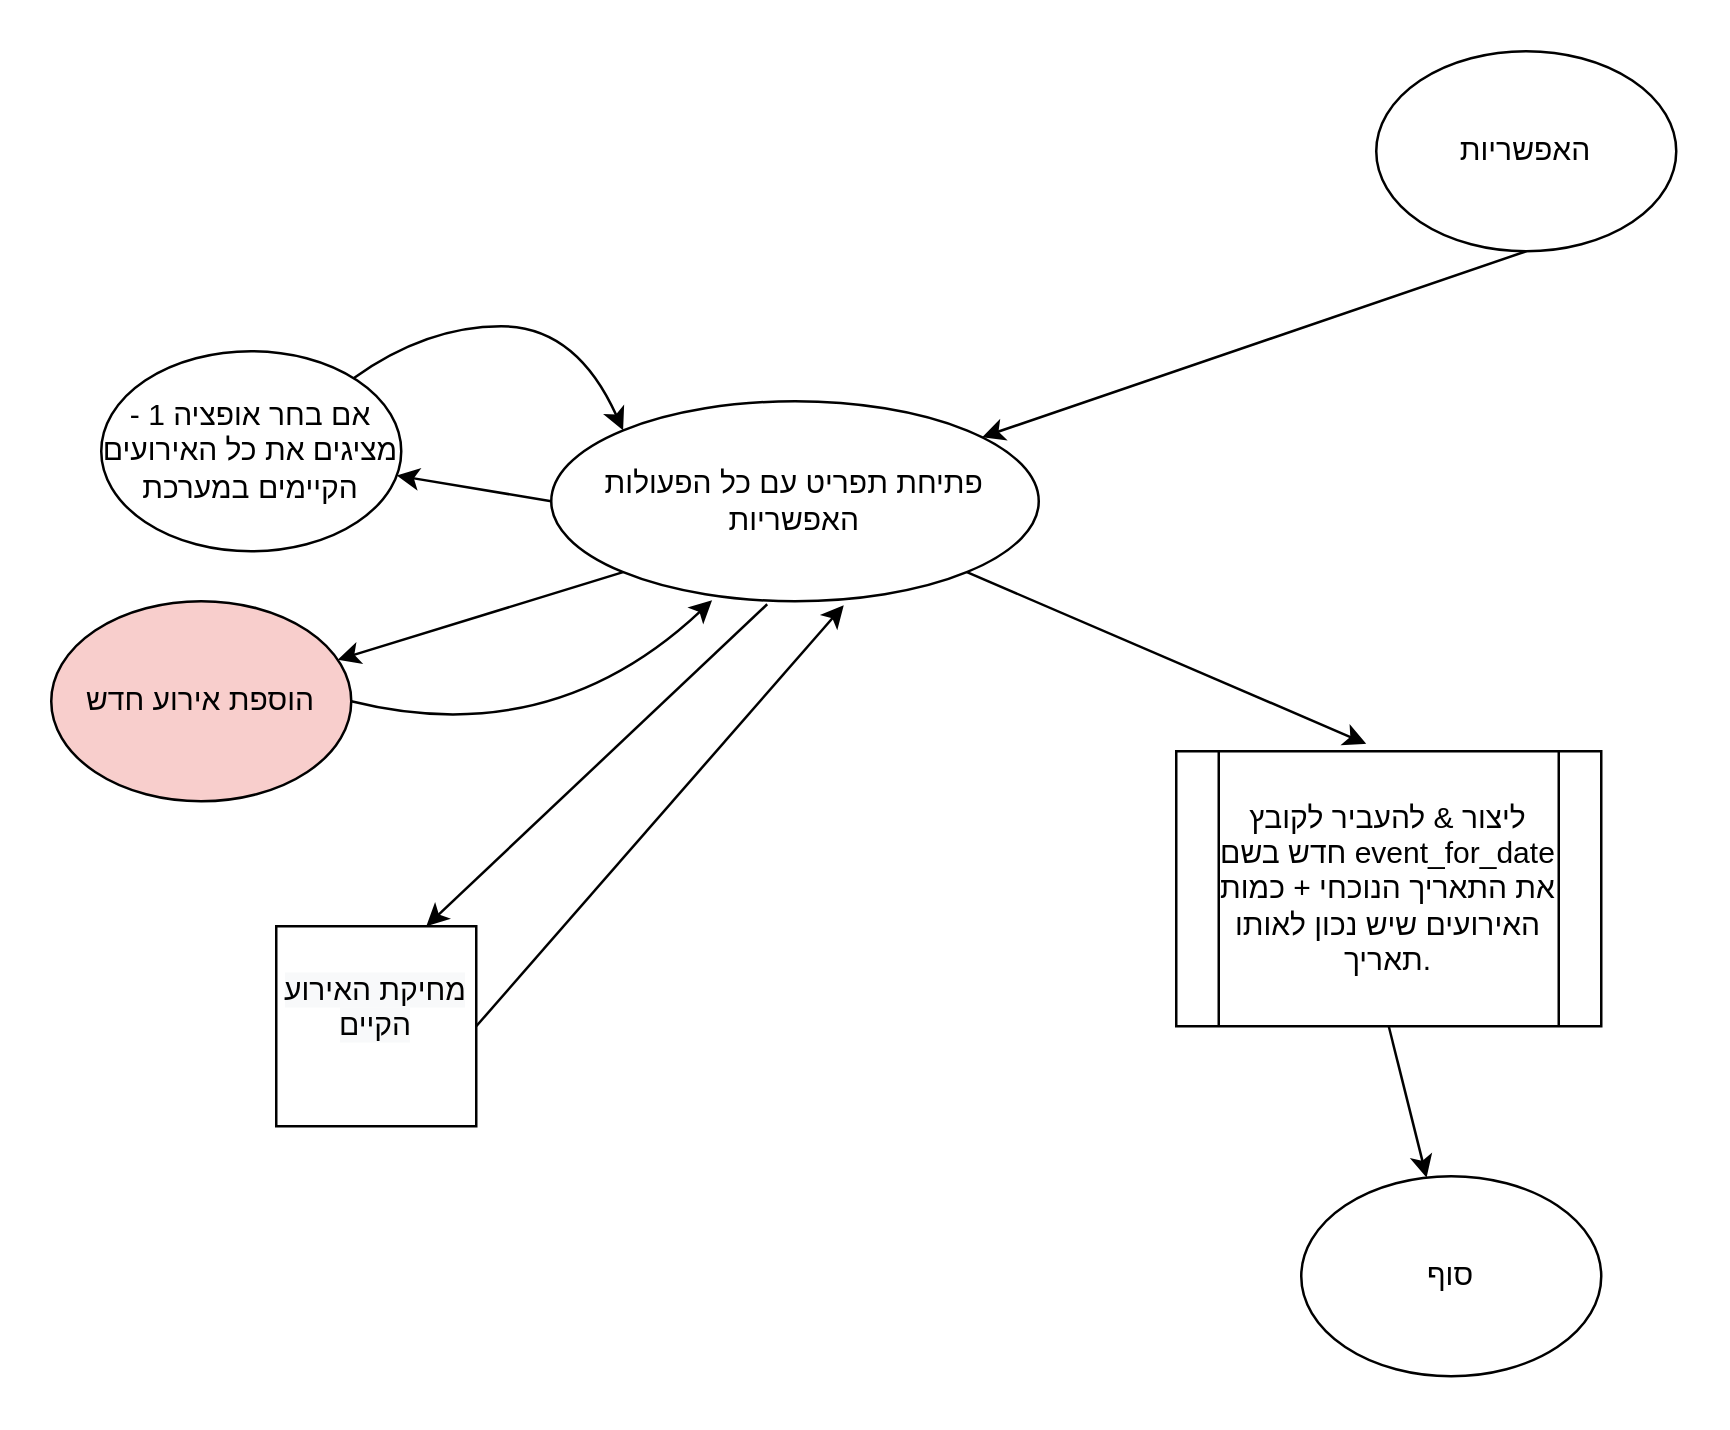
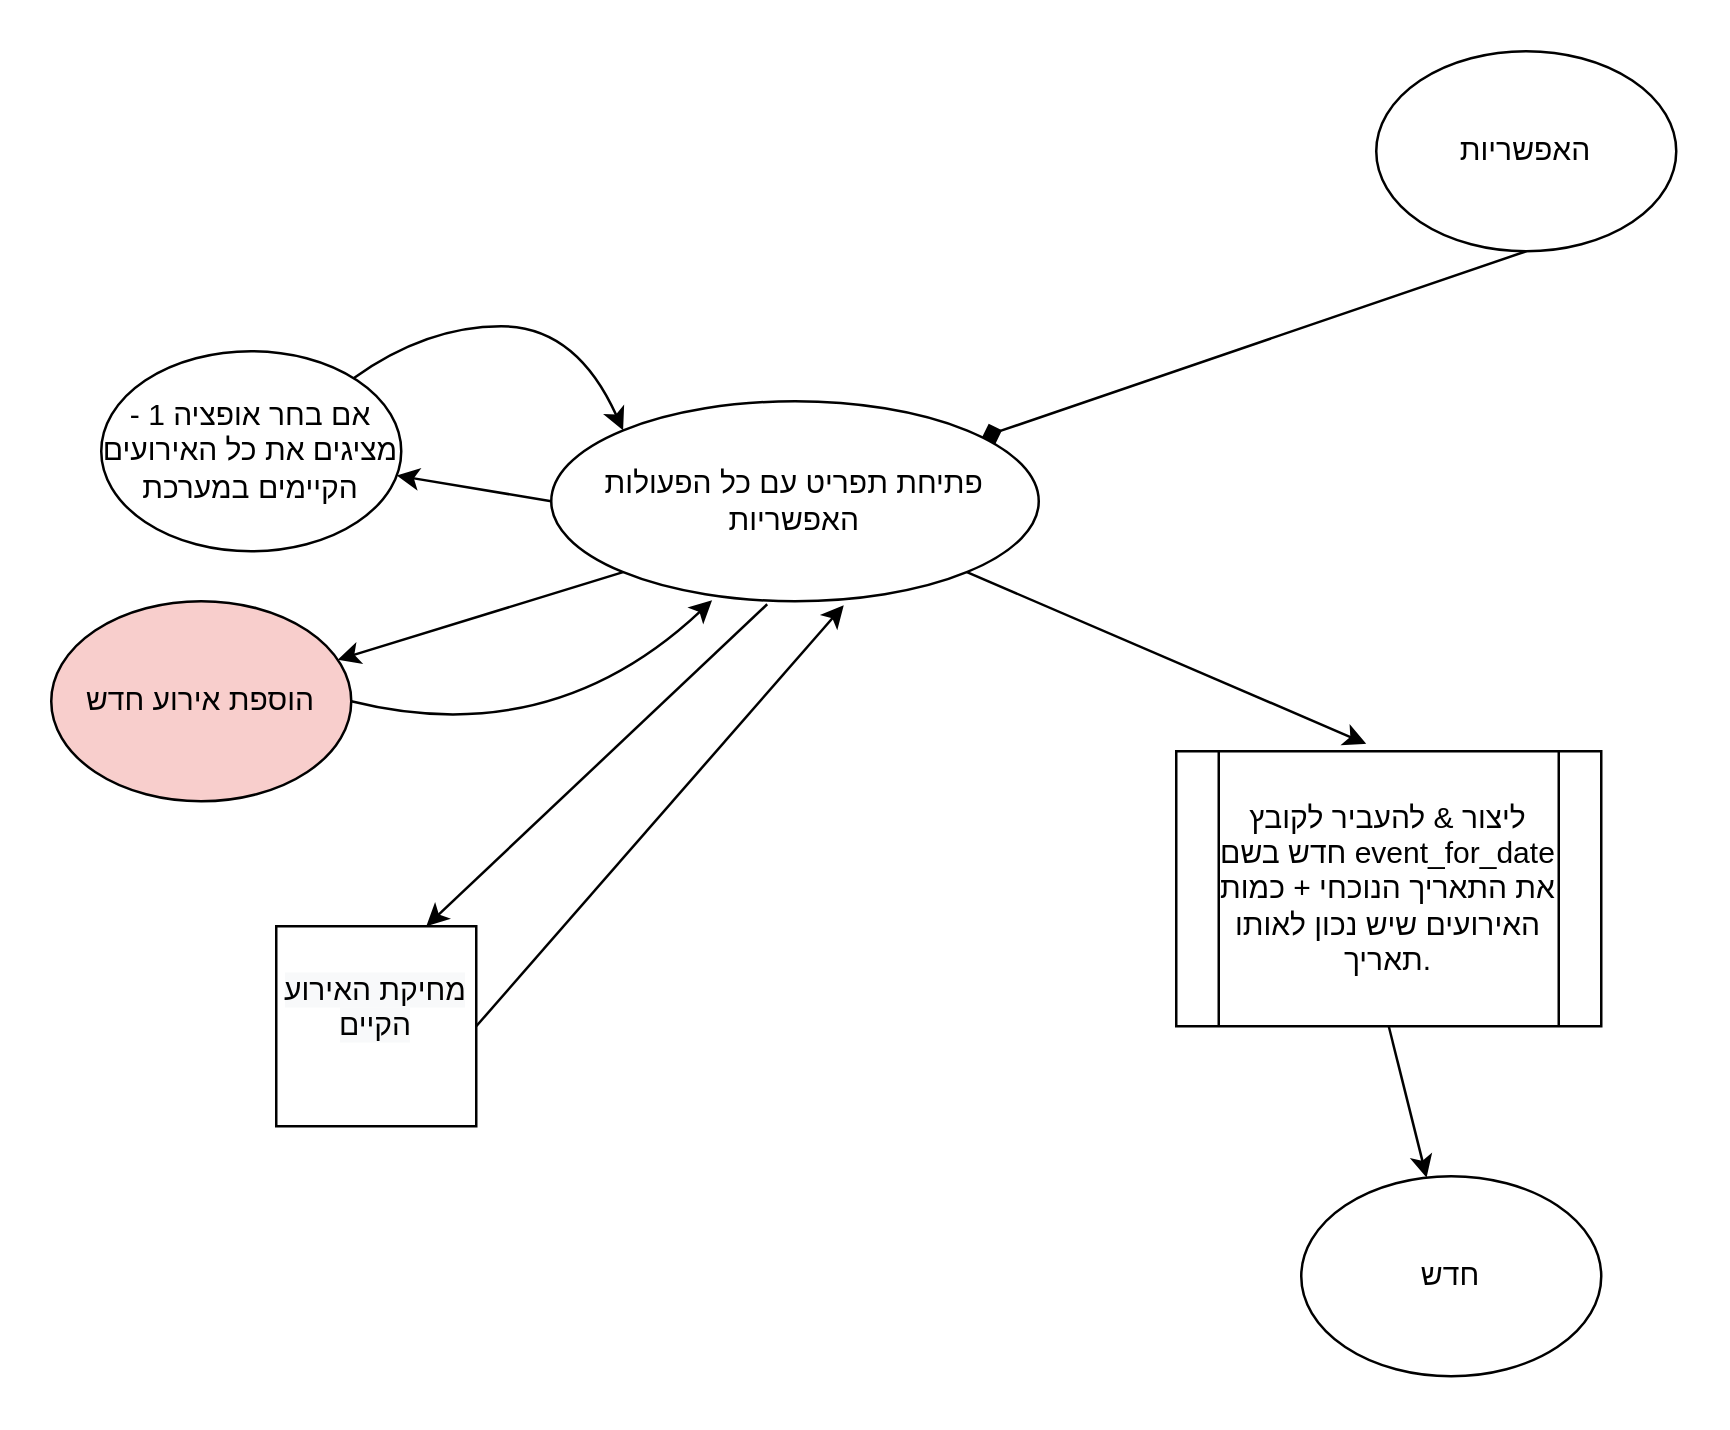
- <mxCell id="3" value="" style="endArrow=classic;html=1;rounded=0;exitX=0.5;exitY=1;exitDx=0;exitDy=0;" parent="1" source="2" target="4" edge="1"><mxGeometry width="50" height="50" relative="1" as="geometry"><mxPoint x="200" y="350" as="sourcePoint" /><mxPoint x="280" y="200" as="targetPoint" /></mxGeometry></mxCell>
+ <mxCell id="3" value="" style="endArrow=diamond;html=1;rounded=0;exitX=0.5;exitY=1;exitDx=0;exitDy=0;" parent="1" source="2" target="4" edge="1"><mxGeometry width="50" height="50" relative="1" as="geometry"><mxPoint x="200" y="350" as="sourcePoint" /><mxPoint x="280" y="200" as="targetPoint" /></mxGeometry></mxCell>
- <mxCell id="14" value="סוף" style="ellipse;whiteSpace=wrap;html=1;" parent="1" vertex="1"><mxGeometry x="520" y="470" width="120" height="80" as="geometry" /></mxCell>
+ <mxCell id="14" value="חדש" style="ellipse;whiteSpace=wrap;html=1;" parent="1" vertex="1"><mxGeometry x="520" y="470" width="120" height="80" as="geometry" /></mxCell>
